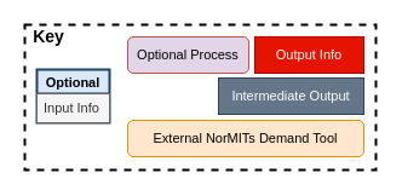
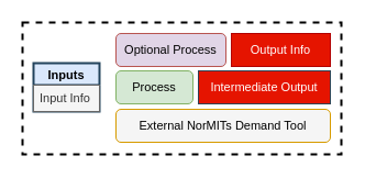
- <mxCell id="4" value="&lt;b style=&quot;font-size: 14px&quot;&gt;Key&lt;/b&gt;" style="text;html=1;strokeColor=none;fillColor=none;align=center;verticalAlign=middle;whiteSpace=wrap;rounded=0;dashed=1;" vertex="1" parent="2"><mxGeometry width="40" height="20" as="geometry" /></mxCell>
- <mxCell id="5" value="Optional" style="swimlane;fontStyle=1;childLayout=stackLayout;horizontal=1;startSize=20;fillColor=#dae8fc;horizontalStack=0;resizeParent=1;resizeParentMax=0;resizeLast=0;collapsible=1;marginBottom=0;rounded=0;glass=0;fontSize=11;align=center;strokeWidth=2;strokeColor=#23445D;" vertex="1" parent="2"><mxGeometry x="10" y="37" width="60" height="44" as="geometry" /></mxCell>
+ <mxCell id="5" value="Inputs" style="swimlane;fontStyle=1;childLayout=stackLayout;horizontal=1;startSize=20;fillColor=#dae8fc;horizontalStack=0;resizeParent=1;resizeParentMax=0;resizeLast=0;collapsible=1;marginBottom=0;rounded=0;glass=0;fontSize=11;align=center;strokeWidth=2;strokeColor=#23445D;" vertex="1" parent="2"><mxGeometry x="10" y="37" width="60" height="44" as="geometry" /></mxCell>
+ <mxCell id="7" value="&lt;font style=&quot;font-size: 11px&quot;&gt;Process&lt;/font&gt;" style="rounded=1;whiteSpace=wrap;html=1;fillColor=#d5e8d4;strokeColor=#82b366;" vertex="1" parent="2"><mxGeometry x="85" y="44" width="70" height="30" as="geometry" /></mxCell>
- <mxCell id="9" value="Intermediate Output" style="rounded=0;whiteSpace=wrap;html=1;strokeWidth=1;fillColor=#647687;strokeColor=#314354;fontSize=11;fontColor=#ffffff;" vertex="1" parent="2"><mxGeometry x="160" y="44" width="120" height="30" as="geometry" /></mxCell>
+ <mxCell id="9" value="Intermediate Output" style="rounded=0;whiteSpace=wrap;html=1;strokeWidth=1;fillColor=#e51400;strokeColor=#314354;fontSize=11;fontColor=#ffffff;" vertex="1" parent="2"><mxGeometry x="160" y="44" width="120" height="30" as="geometry" /></mxCell>
- <mxCell id="11" value="&lt;span style=&quot;font-size: 11px&quot;&gt;External NorMITs Demand Tool&lt;/span&gt;" style="rounded=1;whiteSpace=wrap;html=1;fillColor=#ffe6cc;strokeColor=#d79b00;" vertex="1" parent="2"><mxGeometry x="85" y="79" width="195" height="30" as="geometry" /></mxCell>
+ <mxCell id="11" value="&lt;span style=&quot;font-size: 11px&quot;&gt;External NorMITs Demand Tool&lt;/span&gt;" style="rounded=1;whiteSpace=wrap;html=1;fillColor=#f5f5f5;strokeColor=#d79b00;" vertex="1" parent="2"><mxGeometry x="85" y="79" width="195" height="30" as="geometry" /></mxCell>
